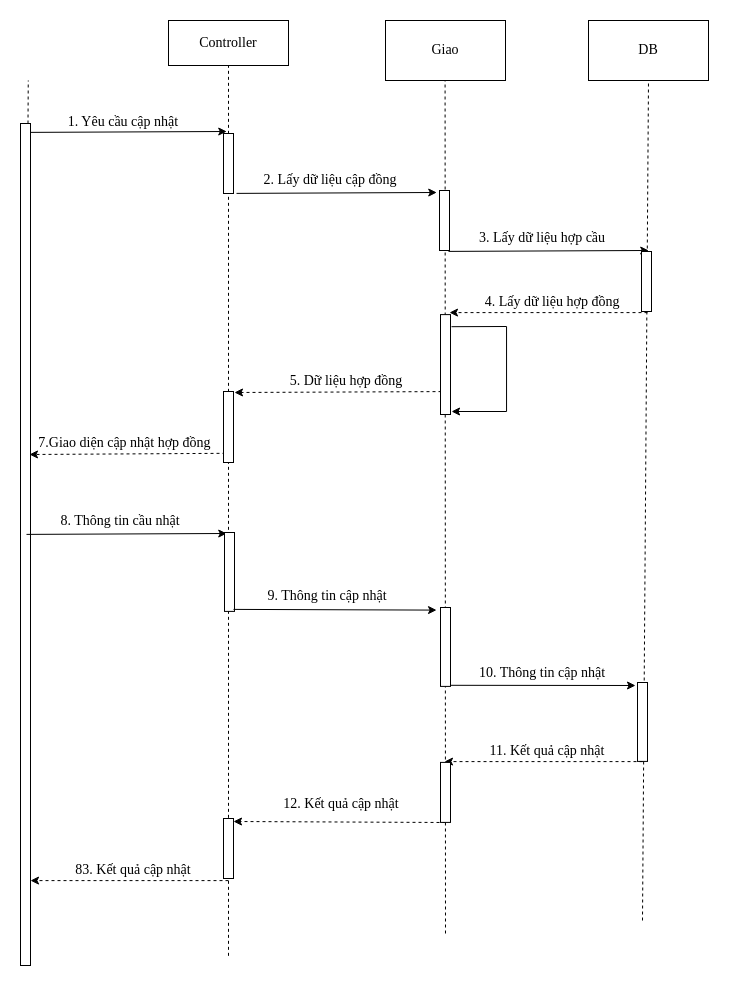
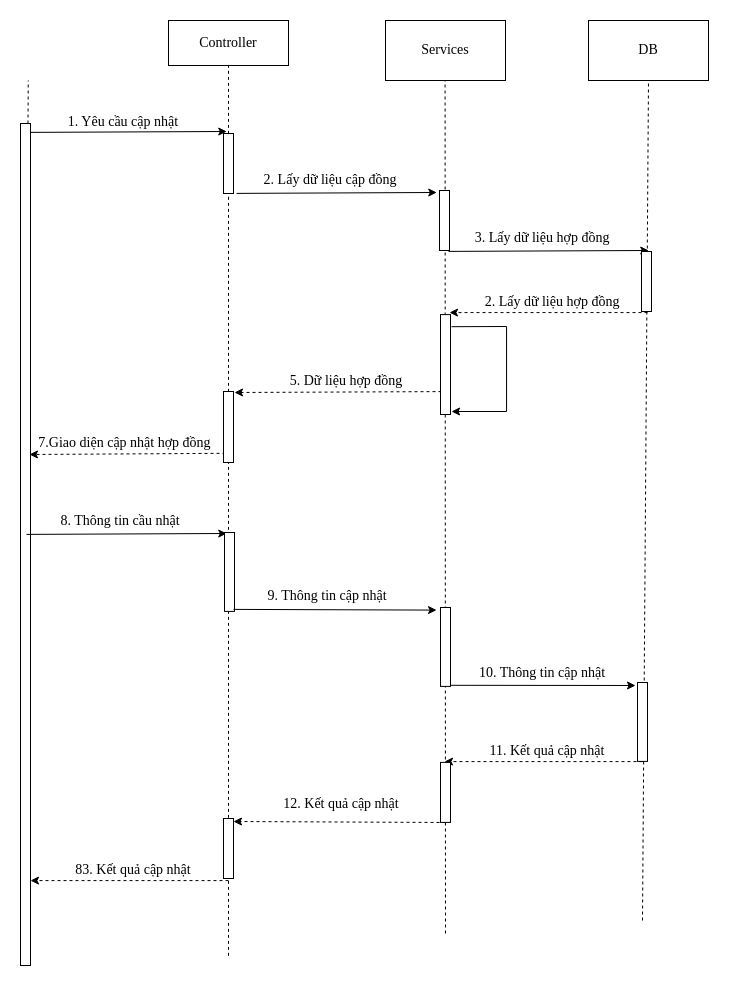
- <mxCell id="3" value="Giao" style="rounded=0;whiteSpace=wrap;html=1;fontFamily=Times New Roman;fontSize=14;" parent="1" vertex="1"><mxGeometry x="385" y="20" width="120" height="60" as="geometry" /></mxCell>
+ <mxCell id="3" value="Services" style="rounded=0;whiteSpace=wrap;html=1;fontFamily=Times New Roman;fontSize=14;" parent="1" vertex="1"><mxGeometry x="385" y="20" width="120" height="60" as="geometry" /></mxCell>
- <mxCell id="15" value="3. Lấy dữ liệu hợp cầu" style="text;html=1;strokeColor=none;fillColor=none;align=center;verticalAlign=middle;whiteSpace=wrap;rounded=0;fontFamily=Times New Roman;fontSize=14;" parent="1" vertex="1"><mxGeometry x="460" y="233" width="164" height="10" as="geometry" /></mxCell>
+ <mxCell id="15" value="3. Lấy dữ liệu hợp đồng" style="text;html=1;strokeColor=none;fillColor=none;align=center;verticalAlign=middle;whiteSpace=wrap;rounded=0;fontFamily=Times New Roman;fontSize=14;" parent="1" vertex="1"><mxGeometry x="460" y="233" width="164" height="10" as="geometry" /></mxCell>
- <mxCell id="18" value="4. Lấy dữ liệu hợp đồng" style="text;html=1;strokeColor=none;fillColor=none;align=center;verticalAlign=middle;whiteSpace=wrap;rounded=0;fontFamily=Times New Roman;fontSize=14;" parent="1" vertex="1"><mxGeometry x="464" y="297" width="176" height="10" as="geometry" /></mxCell>
+ <mxCell id="18" value="2. Lấy dữ liệu hợp đồng" style="text;html=1;strokeColor=none;fillColor=none;align=center;verticalAlign=middle;whiteSpace=wrap;rounded=0;fontFamily=Times New Roman;fontSize=14;" parent="1" vertex="1"><mxGeometry x="464" y="297" width="176" height="10" as="geometry" /></mxCell>
